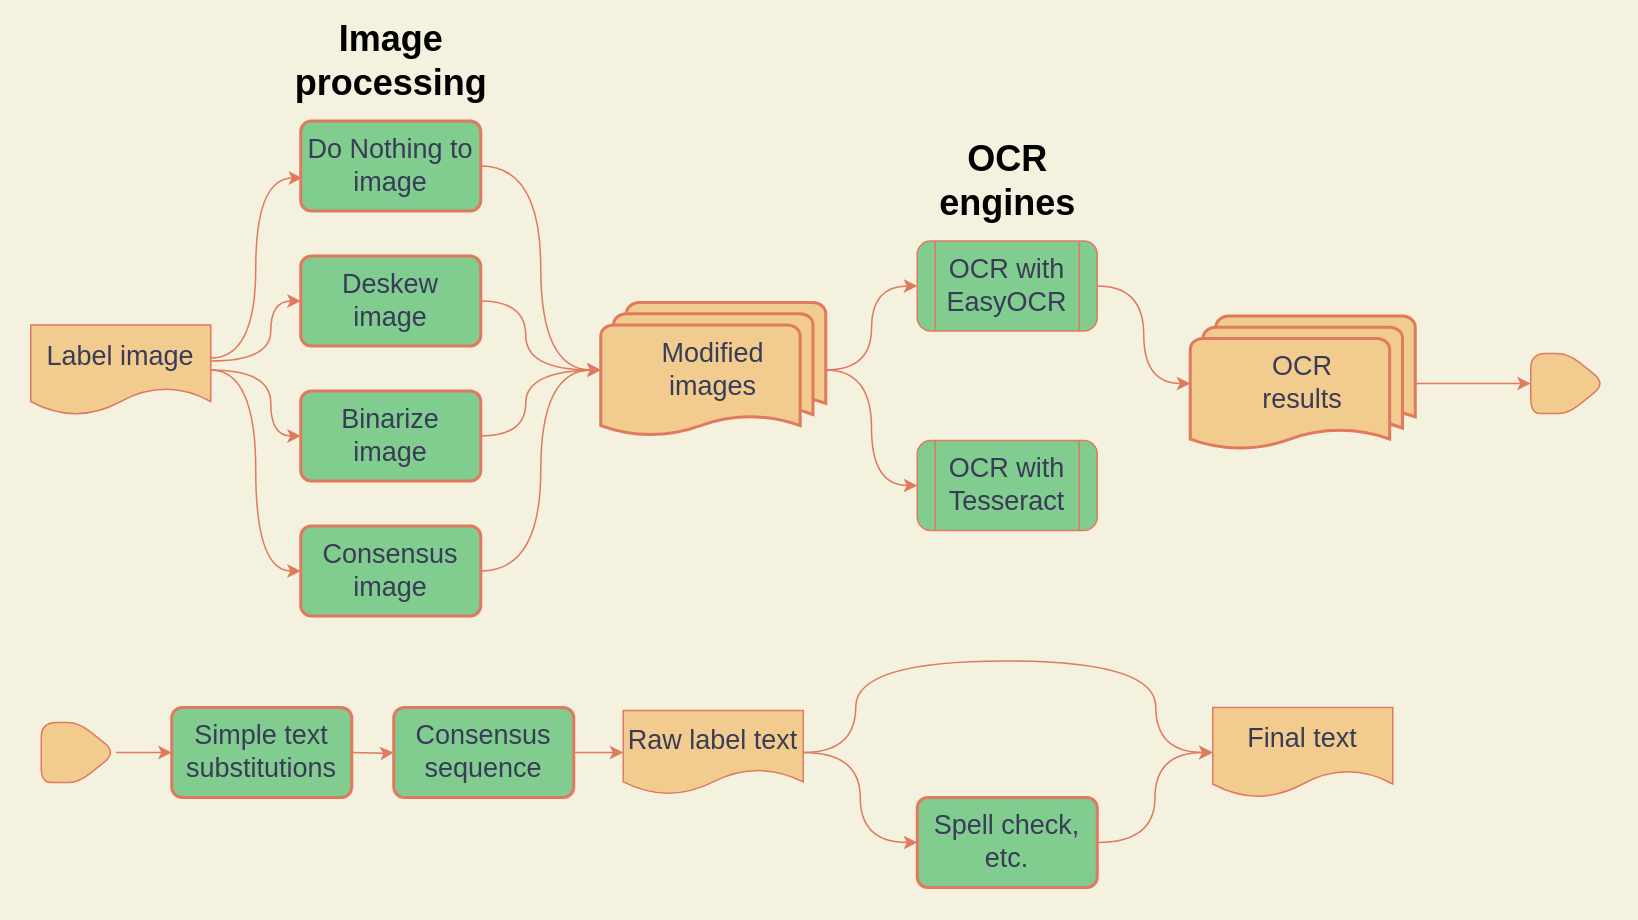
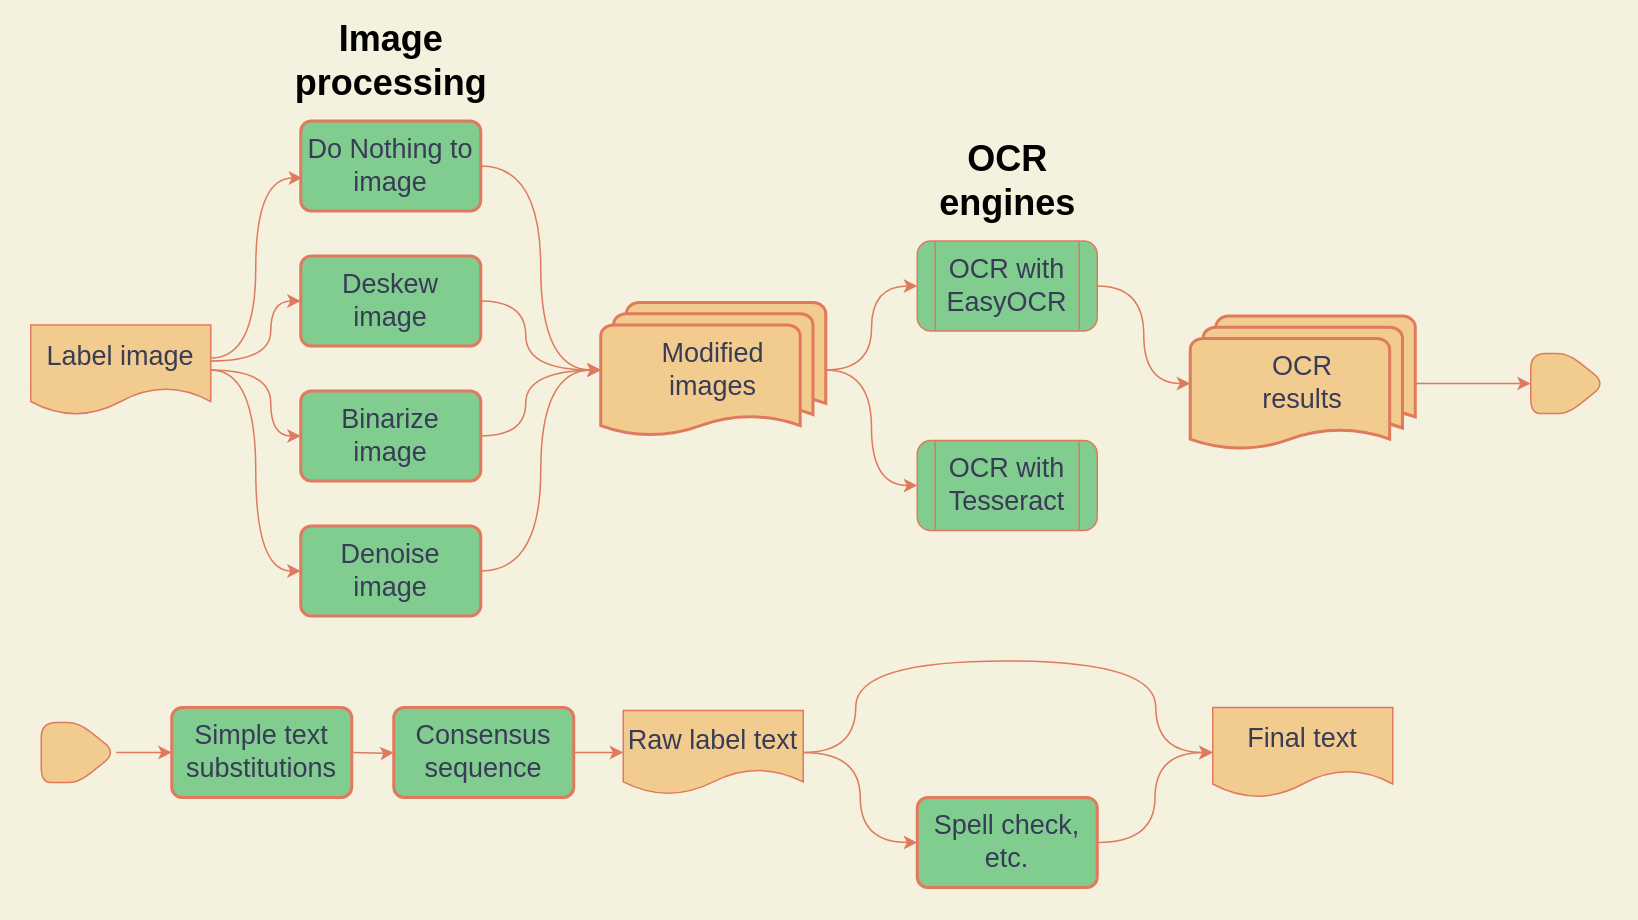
- <mxCell id="25" value="Consensus image" style="rounded=1;whiteSpace=wrap;html=1;absoluteArcSize=1;arcSize=14;strokeWidth=2;fontSize=18;fillColor=#81CC8F;strokeColor=#E07A5F;fontColor=#393C56;" parent="1" vertex="1"><mxGeometry x="200" y="350" width="120" height="60" as="geometry" /></mxCell>
+ <mxCell id="25" value="Denoise image" style="rounded=1;whiteSpace=wrap;html=1;absoluteArcSize=1;arcSize=14;strokeWidth=2;fontSize=18;fillColor=#81CC8F;strokeColor=#E07A5F;fontColor=#393C56;" parent="1" vertex="1"><mxGeometry x="200" y="350" width="120" height="60" as="geometry" /></mxCell>
